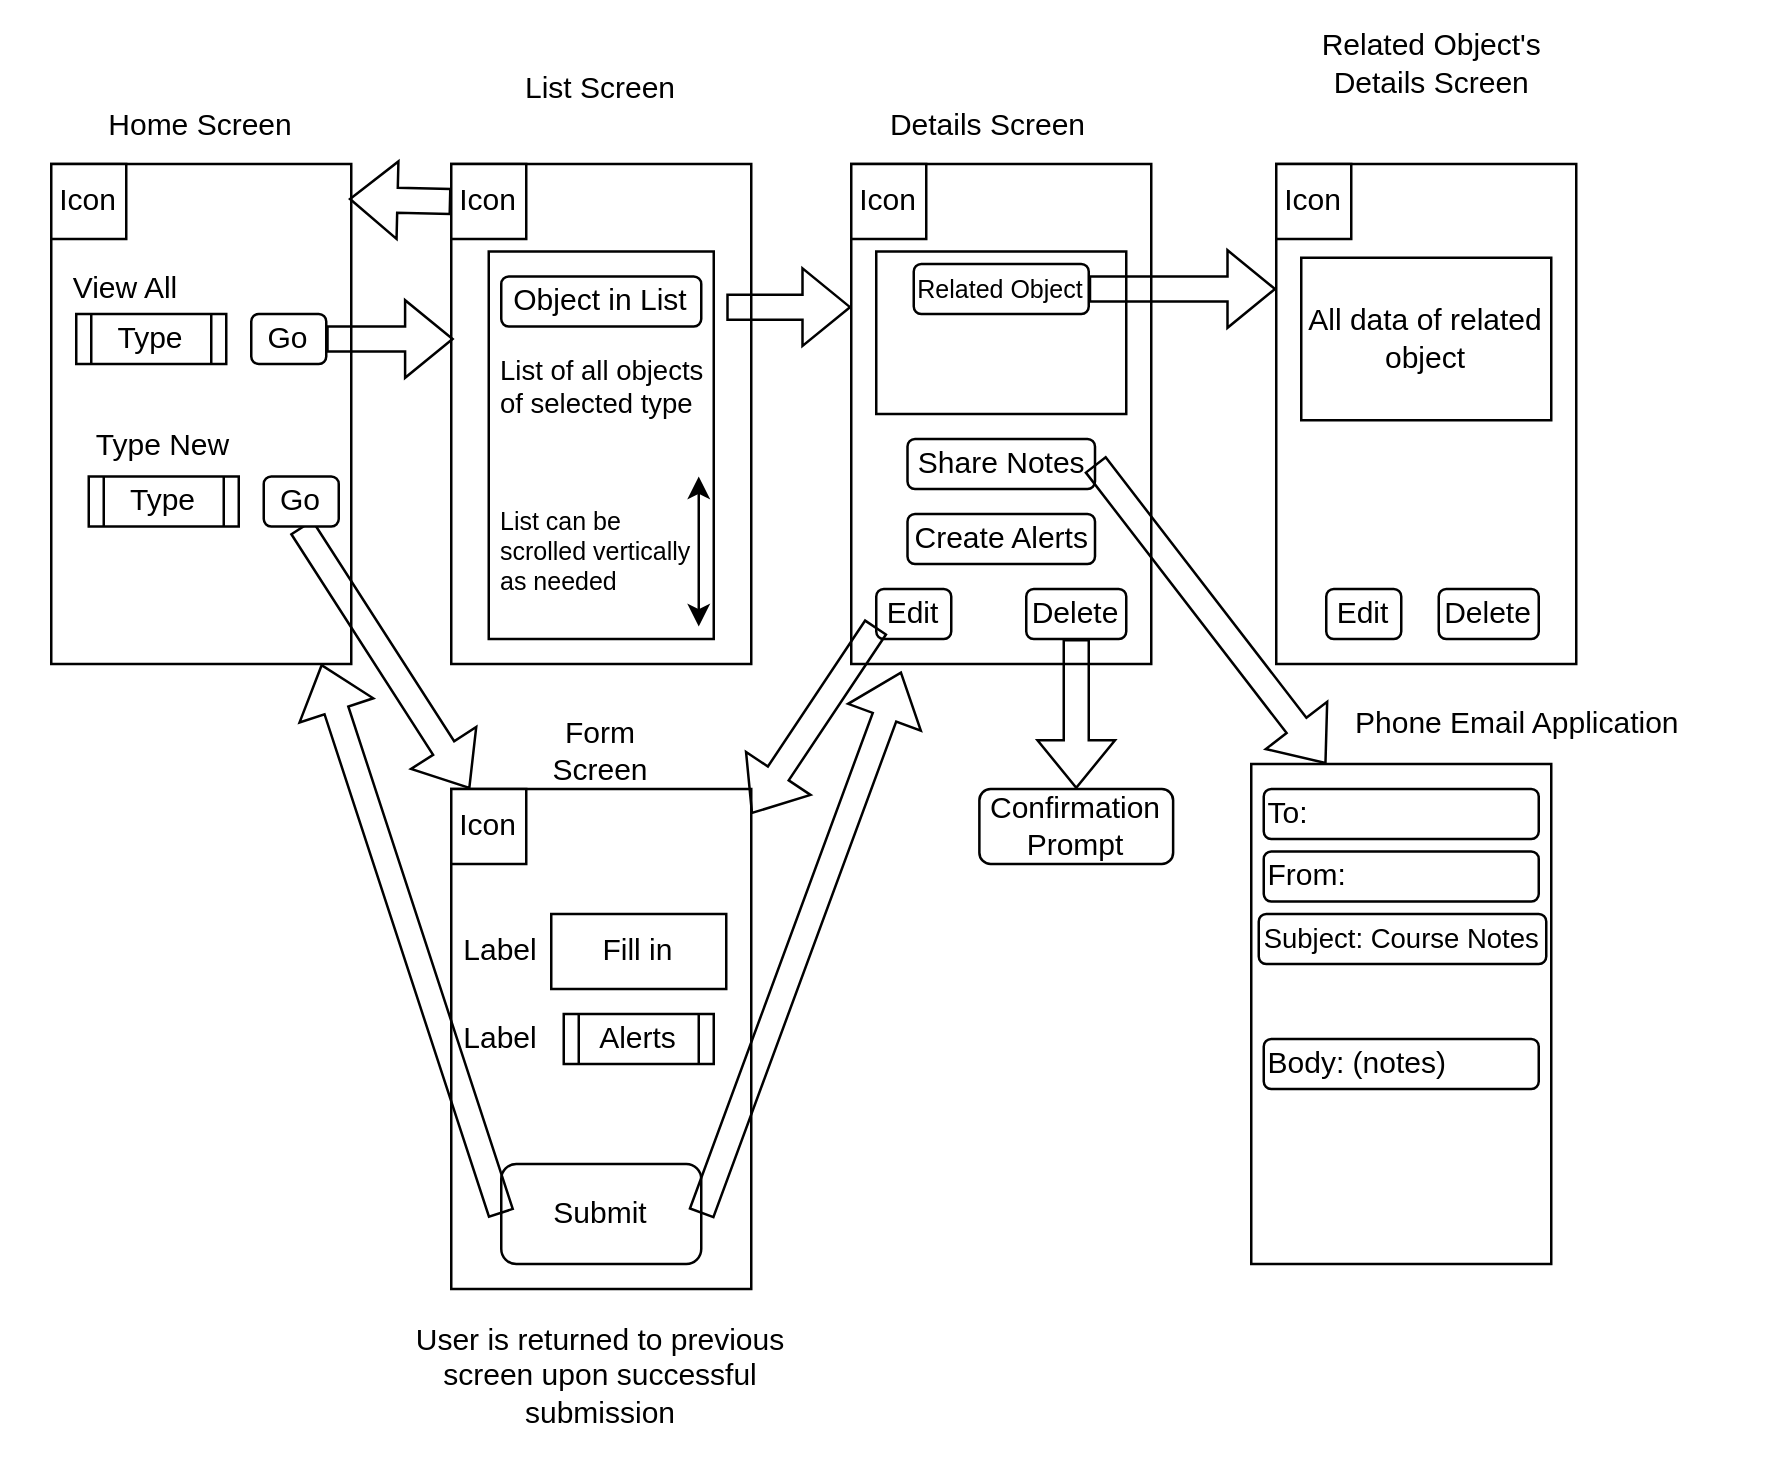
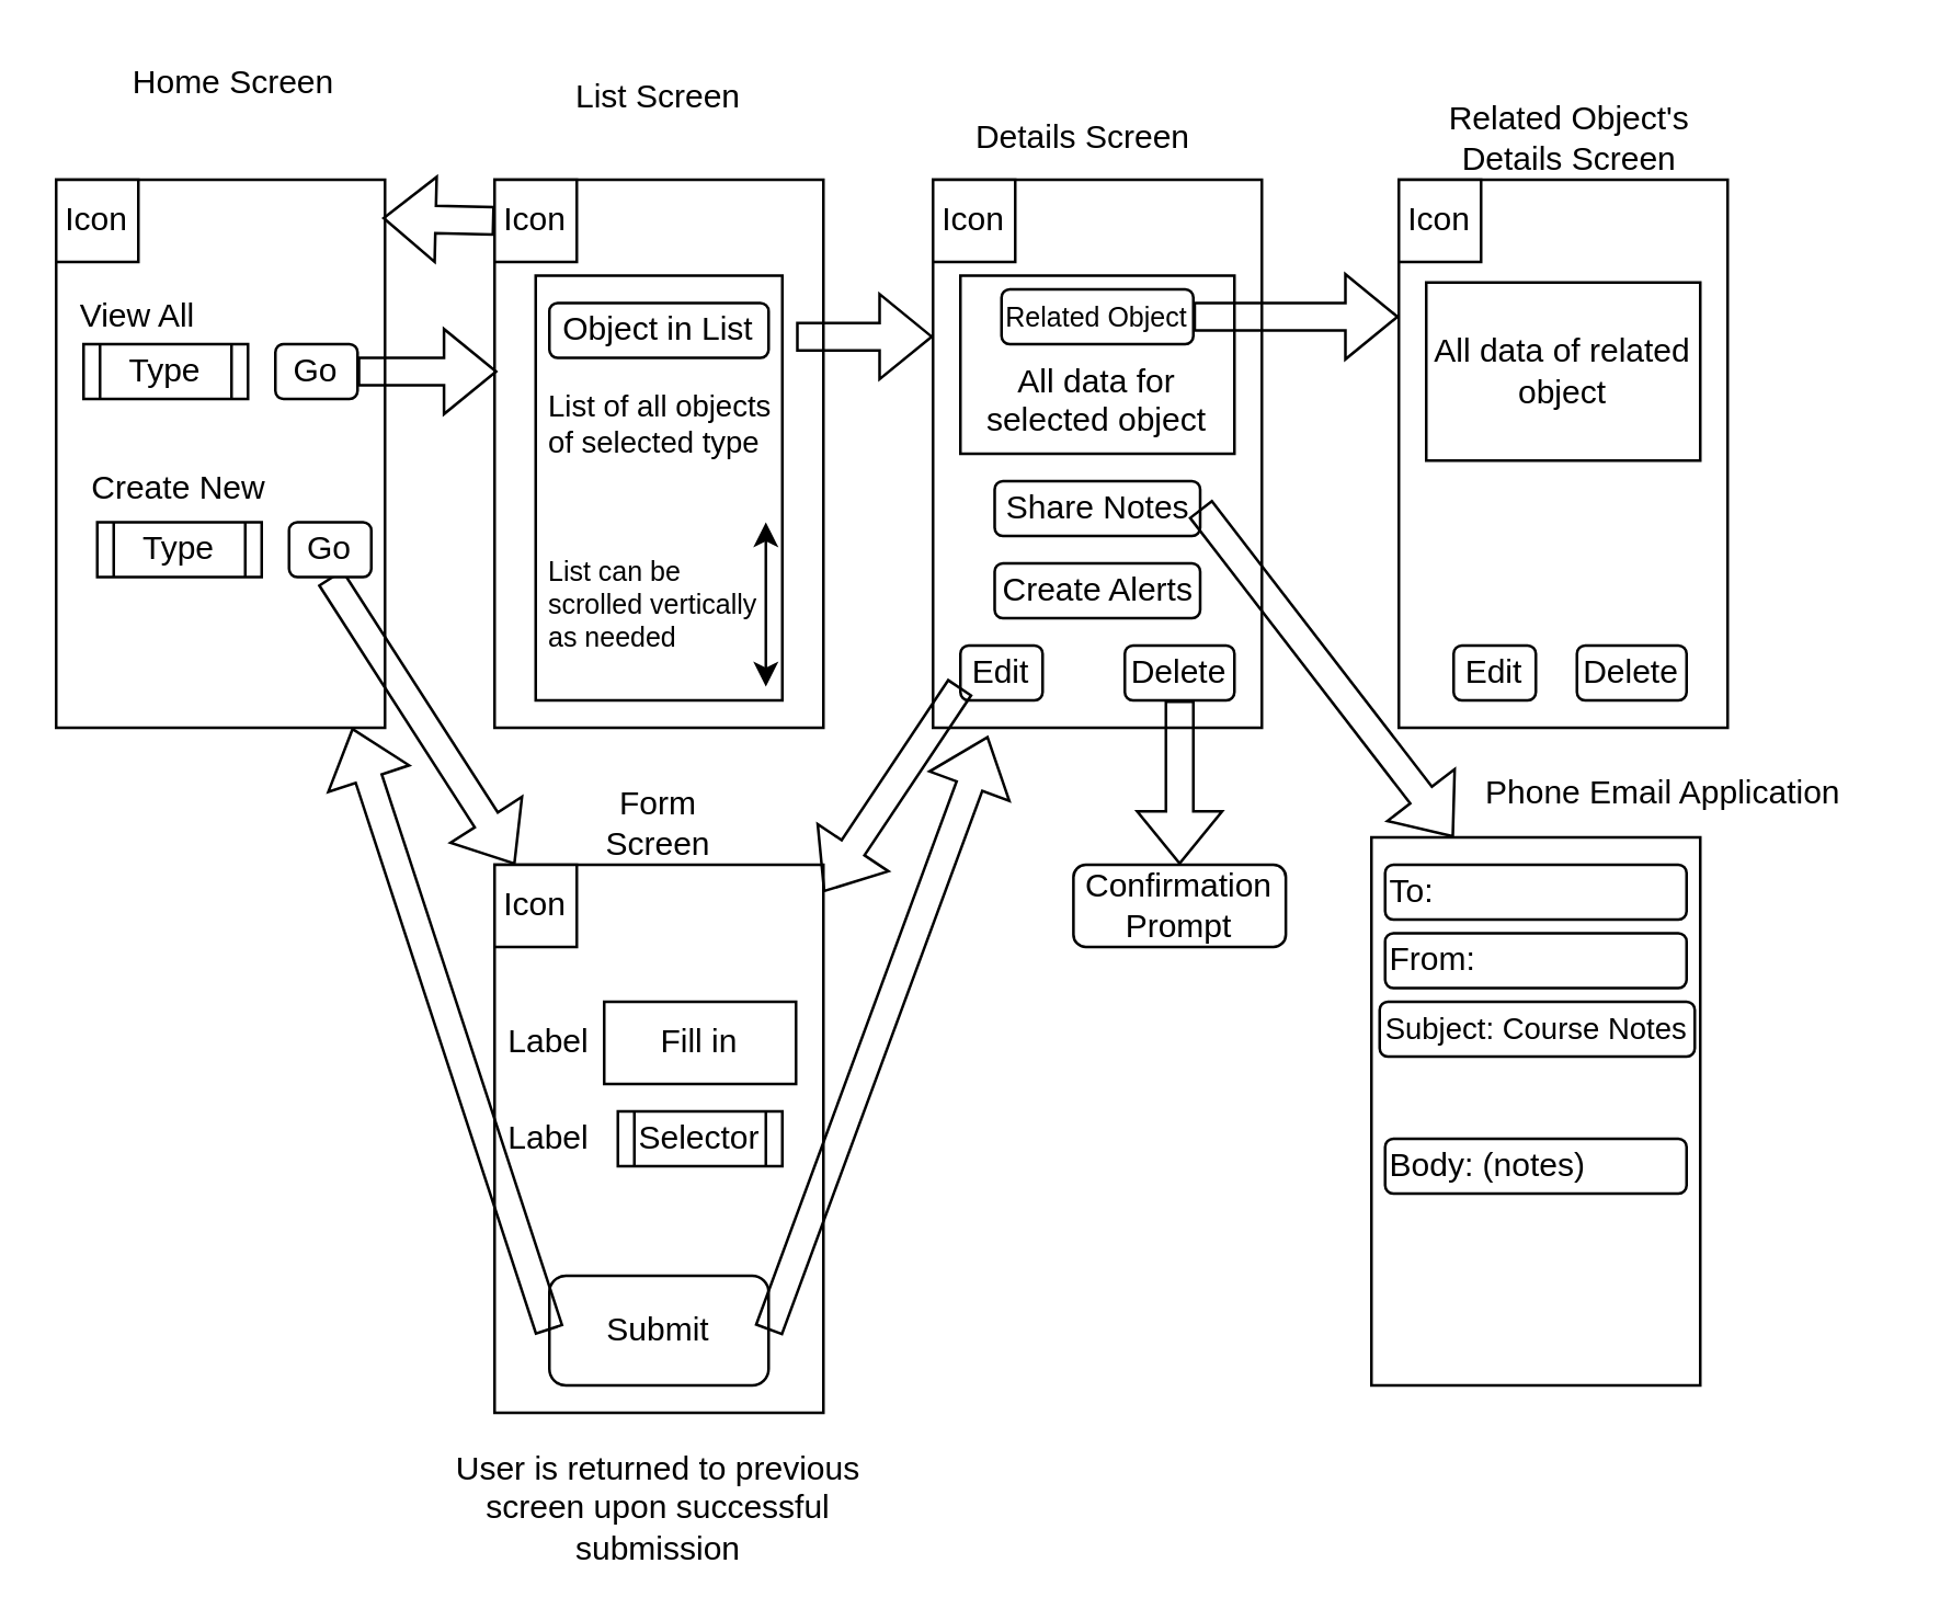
- <mxCell id="49" value="Related Object's Details Screen" style="text;html=1;align=center;verticalAlign=middle;whiteSpace=wrap;rounded=0;" vertex="1" parent="1"><mxGeometry x="525" y="10" width="95" height="30" as="geometry" /></mxCell>
+ <mxCell id="49" value="Related Object's Details Screen" style="text;html=1;align=center;verticalAlign=middle;whiteSpace=wrap;rounded=0;" vertex="1" parent="1"><mxGeometry x="525" y="35" width="95" height="30" as="geometry" /></mxCell>
- <mxCell id="3" value="Home Screen" style="text;html=1;align=center;verticalAlign=middle;whiteSpace=wrap;rounded=0;" parent="1" vertex="1"><mxGeometry x="40" y="35" width="80" height="30" as="geometry" /></mxCell>
+ <mxCell id="3" value="Home Screen" style="text;html=1;align=center;verticalAlign=middle;whiteSpace=wrap;rounded=0;" parent="1" vertex="1"><mxGeometry x="45" y="15" width="80" height="30" as="geometry" /></mxCell>
+ <mxCell id="55" value="All data for selected object" style="text;whiteSpace=wrap;align=center;" vertex="1" parent="1"><mxGeometry x="355" y="125" width="90" height="40" as="geometry" /></mxCell>
- <mxCell id="58" value="Type New" style="text;html=1;align=center;verticalAlign=middle;whiteSpace=wrap;rounded=0;" vertex="1" parent="1"><mxGeometry x="25" y="165" width="80" height="25" as="geometry" /></mxCell>
+ <mxCell id="58" value="Create New" style="text;html=1;align=center;verticalAlign=middle;whiteSpace=wrap;rounded=0;" vertex="1" parent="1"><mxGeometry x="25" y="165" width="80" height="25" as="geometry" /></mxCell>
- <mxCell id="15" value="Alerts" style="shape=process;whiteSpace=wrap;html=1;backgroundOutline=1;" parent="1" vertex="1"><mxGeometry x="225" y="405" width="60" height="20" as="geometry" /></mxCell>
+ <mxCell id="15" value="Selector" style="shape=process;whiteSpace=wrap;html=1;backgroundOutline=1;" parent="1" vertex="1"><mxGeometry x="225" y="405" width="60" height="20" as="geometry" /></mxCell>
